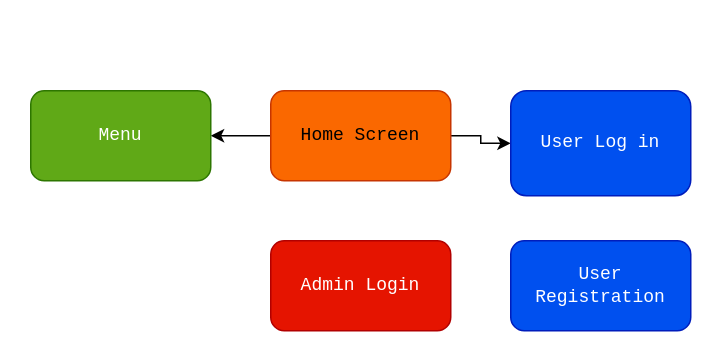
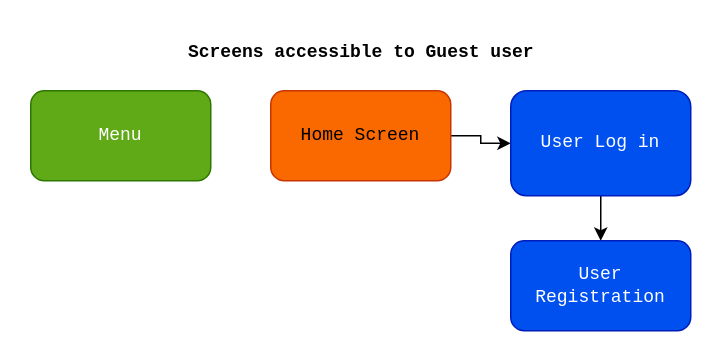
+ <mxCell id="10" value="&lt;b&gt;Screens accessible to Guest user&lt;/b&gt;" style="text;html=1;align=center;verticalAlign=middle;whiteSpace=wrap;rounded=0;fontFamily=Courier New;" vertex="1" parent="1"><mxGeometry x="102.5" y="20" width="275" height="30" as="geometry" /></mxCell>
- <mxCell id="2" style="edgeStyle=orthogonalEdgeStyle;rounded=0;orthogonalLoop=1;jettySize=auto;html=1;fontFamily=Courier New;" edge="1" parent="1" source="4" target="8"><mxGeometry relative="1" as="geometry" /></mxCell>
+ <mxCell id="6" value="" style="edgeStyle=orthogonalEdgeStyle;rounded=0;orthogonalLoop=1;jettySize=auto;html=1;fontFamily=Courier New;" edge="1" parent="1" source="7" target="9"><mxGeometry relative="1" as="geometry" /></mxCell>
- <mxCell id="5" value="Admin Login" style="rounded=1;whiteSpace=wrap;html=1;fillColor=#e51400;fontColor=#ffffff;strokeColor=#B20000;fontFamily=Courier New;" vertex="1" parent="1"><mxGeometry x="180" y="160" width="120" height="60" as="geometry" /></mxCell>
